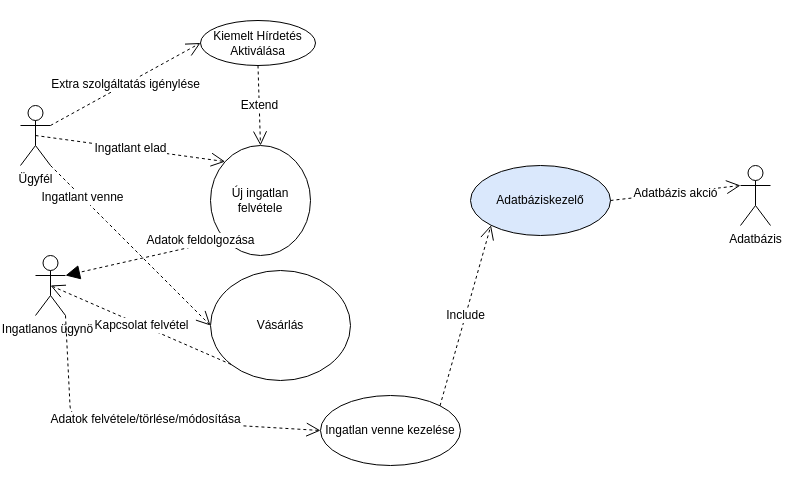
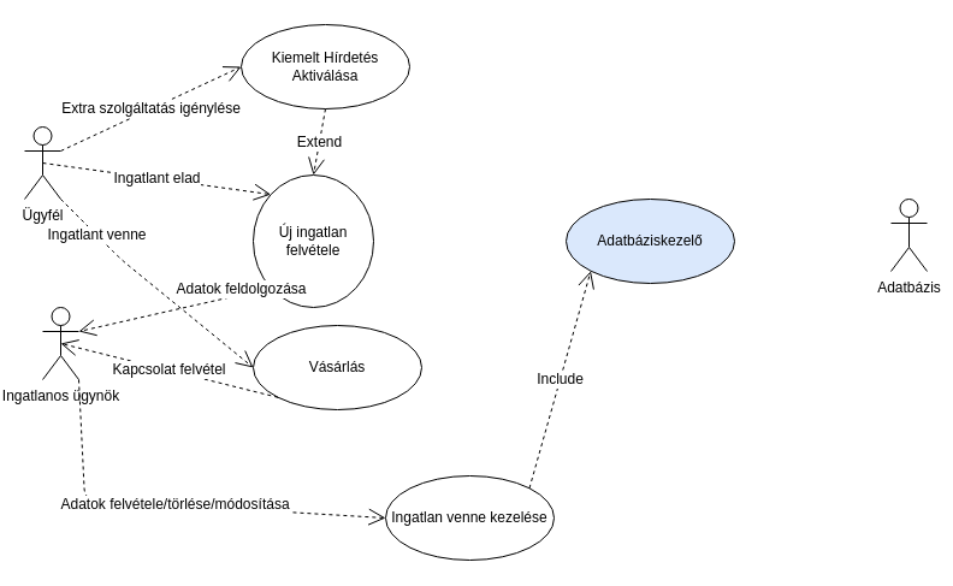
- <mxCell id="8" value="Kiemelt Hírdetés Aktiválása" style="ellipse;whiteSpace=wrap;html=1;fontSize=12;fontColor=#000000;" parent="1" vertex="1"><mxGeometry x="200" y="20" width="115" height="45" as="geometry" /></mxCell>
+ <mxCell id="8" value="Kiemelt Hírdetés Aktiválása" style="ellipse;whiteSpace=wrap;html=1;fontSize=12;fontColor=#000000;" parent="1" vertex="1"><mxGeometry x="200" y="20" width="140" height="70" as="geometry" /></mxCell>
- <mxCell id="14" value="Adatbázis akció" style="endArrow=open;endSize=12;dashed=1;html=1;fontSize=12;fontColor=#000000;entryX=0;entryY=0.333;entryDx=0;entryDy=0;exitX=1;exitY=0.5;exitDx=0;exitDy=0;entryPerimeter=0;" parent="1" source="11" target="13" edge="1"><mxGeometry width="160" relative="1" as="geometry"><mxPoint x="520" y="295" as="sourcePoint" /><mxPoint x="725" y="325" as="targetPoint" /><Array as="points" /></mxGeometry></mxCell>
- <mxCell id="6" value="Adatok feldolgozása" style="endArrow=block;endSize=12;dashed=1;html=1;fontSize=12;fontColor=#000000;entryX=1;entryY=0.333;entryDx=0;entryDy=0;entryPerimeter=0;exitX=0;exitY=1;exitDx=0;exitDy=0;" parent="1" source="3" target="5" edge="1"><mxGeometry x="-0.707" y="-4" width="160" relative="1" as="geometry"><mxPoint x="260" y="395" as="sourcePoint" /><mxPoint x="260" y="295" as="targetPoint" /><Array as="points" /><mxPoint as="offset" /></mxGeometry></mxCell>
+ <mxCell id="6" value="Adatok feldolgozása" style="endArrow=open;endSize=12;dashed=1;html=1;fontSize=12;fontColor=#000000;entryX=1;entryY=0.333;entryDx=0;entryDy=0;entryPerimeter=0;exitX=0;exitY=1;exitDx=0;exitDy=0;" parent="1" source="3" target="5" edge="1"><mxGeometry x="-0.707" y="-4" width="160" relative="1" as="geometry"><mxPoint x="260" y="395" as="sourcePoint" /><mxPoint x="260" y="295" as="targetPoint" /><Array as="points" /><mxPoint as="offset" /></mxGeometry></mxCell>
- <mxCell id="16" value="Vásárlás" style="ellipse;whiteSpace=wrap;html=1;fontSize=12;fontColor=#000000;" parent="1" vertex="1"><mxGeometry x="210" y="270" width="140" height="110" as="geometry" /></mxCell>
+ <mxCell id="16" value="Vásárlás" style="ellipse;whiteSpace=wrap;html=1;fontSize=12;fontColor=#000000;" parent="1" vertex="1"><mxGeometry x="210" y="270" width="140" height="70" as="geometry" /></mxCell>
